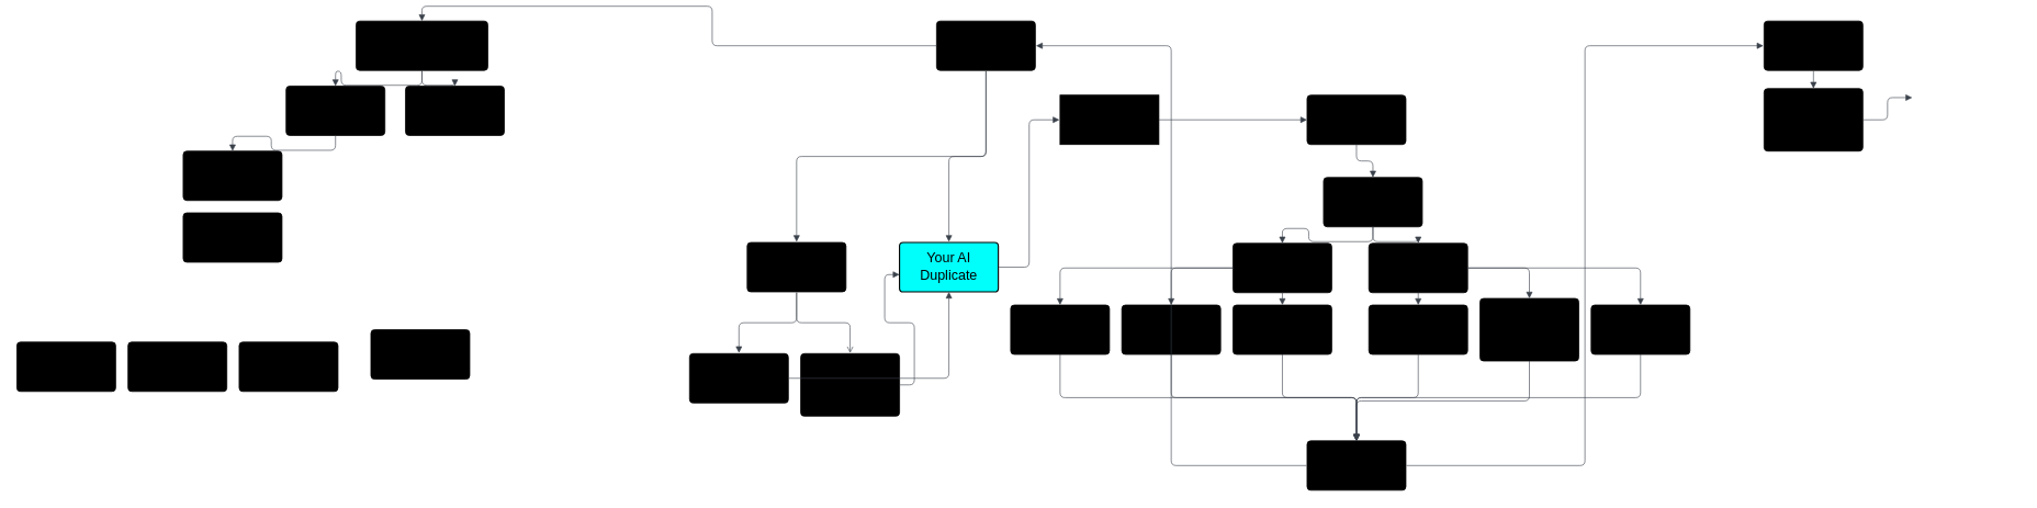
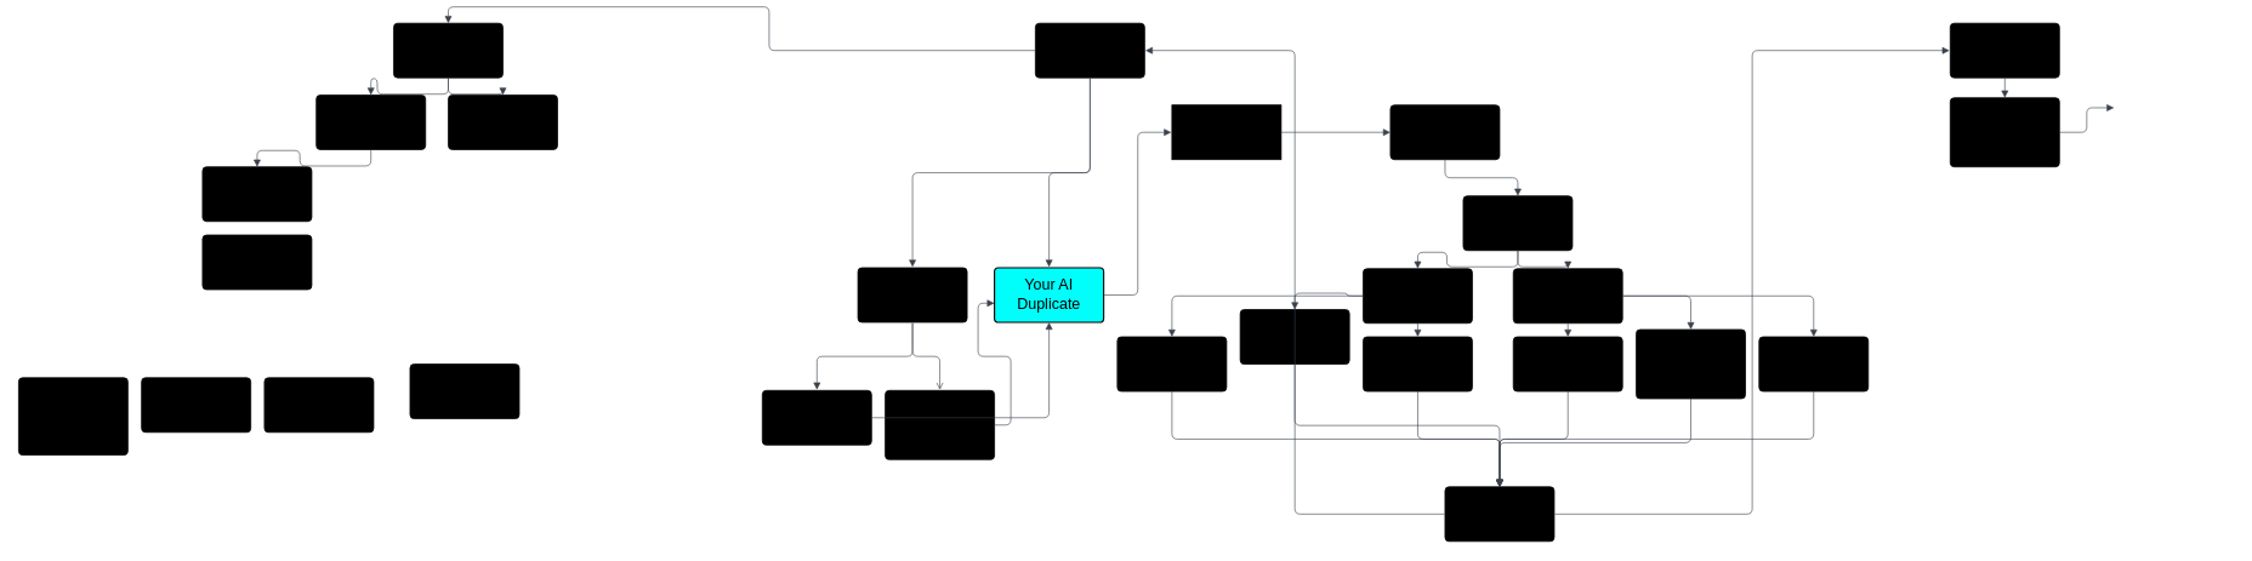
- <mxCell id="49" value="Stars" style="html=1;overflow=block;blockSpacing=1;whiteSpace=wrap;fontSize=16.7;spacing=3.8;strokeOpacity=100;rounded=1;absoluteArcSize=1;arcSize=9;fillColor=#unset;strokeWidth=NaN;lucidId=sbs.VtsCT.Hn;" vertex="1" parent="1"><mxGeometry x="432" y="20" width="160" height="60" as="geometry" /></mxCell>
+ <mxCell id="49" value="Stars" style="html=1;overflow=block;blockSpacing=1;whiteSpace=wrap;fontSize=16.7;spacing=3.8;strokeOpacity=100;rounded=1;absoluteArcSize=1;arcSize=9;fillColor=#unset;strokeWidth=NaN;lucidId=sbs.VtsCT.Hn;" vertex="1" parent="1"><mxGeometry x="432" y="20" width="120" height="60" as="geometry" /></mxCell>
- <mxCell id="55" value="Duplicate Upload" style="html=1;overflow=block;blockSpacing=1;whiteSpace=wrap;fontSize=16.7;spacing=3.8;strokeOpacity=100;rounded=1;absoluteArcSize=1;arcSize=9;fillColor=#unset;strokeWidth=NaN;lucidId=Cds.Z0fUdR8V;" vertex="1" parent="1"><mxGeometry x="492" y="99" width="120" height="60" as="geometry" /></mxCell>
+ <mxCell id="55" value="Server Upload" style="html=1;overflow=block;blockSpacing=1;whiteSpace=wrap;fontSize=16.7;spacing=3.8;strokeOpacity=100;rounded=1;absoluteArcSize=1;arcSize=9;fillColor=#unset;strokeWidth=NaN;lucidId=Cds.Z0fUdR8V;" vertex="1" parent="1"><mxGeometry x="492" y="99" width="120" height="60" as="geometry" /></mxCell>
- <mxCell id="2" value="Open Starlight" style="html=1;overflow=block;blockSpacing=1;whiteSpace=wrap;fontSize=16.7;spacing=3.8;strokeOpacity=100;rounded=1;absoluteArcSize=1;arcSize=9;fillColor=#unset;strokeWidth=NaN;lucidId=8Yr.N6paqiwt;" vertex="1" parent="1"><mxGeometry x="1587" width="120" height="60" as="geometry" y="110" /></mxCell>
+ <mxCell id="2" value="Open Starlight" style="html=1;overflow=block;blockSpacing=1;whiteSpace=wrap;fontSize=16.7;spacing=3.8;strokeOpacity=100;rounded=1;absoluteArcSize=1;arcSize=9;fillColor=#unset;strokeWidth=NaN;lucidId=8Yr.N6paqiwt;" vertex="1" parent="1"><mxGeometry x="1527" y="110" width="120" height="60" as="geometry" /></mxCell>
- <mxCell id="41" value="On screen Reading" style="html=1;overflow=block;blockSpacing=1;whiteSpace=wrap;fontSize=16.7;spacing=3.8;strokeOpacity=100;rounded=1;absoluteArcSize=1;arcSize=9;fillColor=#unset;strokeWidth=NaN;lucidId=g-r._Ewaite.;" vertex="1" parent="1"><mxGeometry x="907" y="289" width="120" height="60" as="geometry" /></mxCell>
+ <mxCell id="41" value="On screen Reading" style="html=1;overflow=block;blockSpacing=1;whiteSpace=wrap;fontSize=16.7;spacing=3.8;strokeOpacity=100;rounded=1;absoluteArcSize=1;arcSize=9;fillColor=#unset;strokeWidth=NaN;lucidId=g-r._Ewaite.;" vertex="1" parent="1"><mxGeometry x="942" y="289" width="120" height="60" as="geometry" /></mxCell>
- <mxCell id="9" value="Log in with email &amp; pass" style="html=1;overflow=block;blockSpacing=1;whiteSpace=wrap;fontSize=16.7;spacing=3.8;strokeOpacity=100;rounded=1;absoluteArcSize=1;arcSize=9;fillColor=#unset;strokeWidth=NaN;lucidId=i0r.D65zIEHH;" vertex="1" parent="1"><mxGeometry x="1362" y="365" width="120" height="60" as="geometry" /></mxCell>
+ <mxCell id="9" value="Log in with email &amp; pass" style="html=1;overflow=block;blockSpacing=1;whiteSpace=wrap;fontSize=16.7;spacing=3.8;strokeOpacity=100;rounded=1;absoluteArcSize=1;arcSize=9;fillColor=#unset;strokeWidth=NaN;lucidId=i0r.D65zIEHH;" vertex="1" parent="1"><mxGeometry x="1362" y="335" width="120" height="60" as="geometry" /></mxCell>
- <mxCell id="53" value="Temperature Logging" style="html=1;overflow=block;blockSpacing=1;whiteSpace=wrap;fontSize=16.7;spacing=3.8;strokeOpacity=100;rounded=1;absoluteArcSize=1;arcSize=9;fillColor=#unset;strokeWidth=NaN;lucidId=0cs.7Zl-fodu;" vertex="1" parent="1"><mxGeometry x="20" y="410" width="120" height="60" as="geometry" /></mxCell>
+ <mxCell id="53" value="Temperature Logging" style="html=1;overflow=block;blockSpacing=1;whiteSpace=wrap;fontSize=16.7;spacing=3.8;strokeOpacity=100;rounded=1;absoluteArcSize=1;arcSize=9;fillColor=#unset;strokeWidth=NaN;lucidId=0cs.7Zl-fodu;" vertex="1" parent="1"><mxGeometry x="20" y="410" width="120" height="85" as="geometry" /></mxCell>
